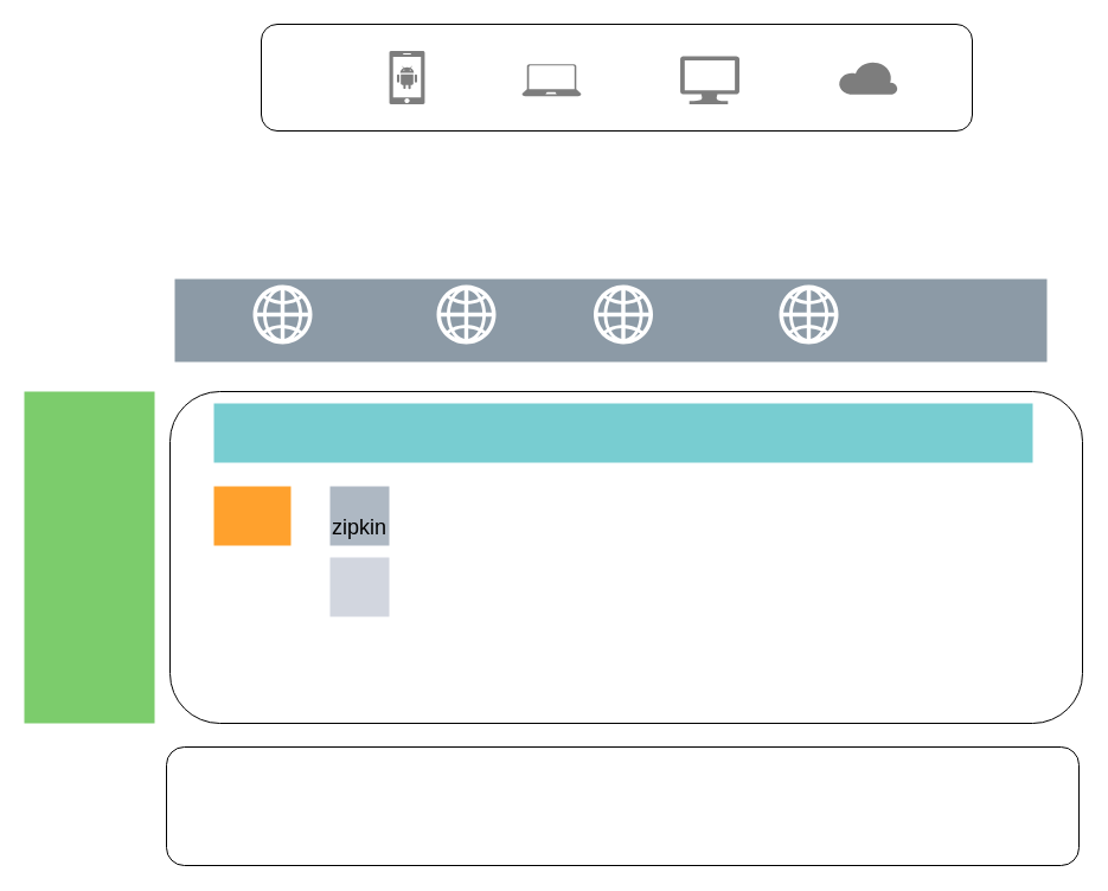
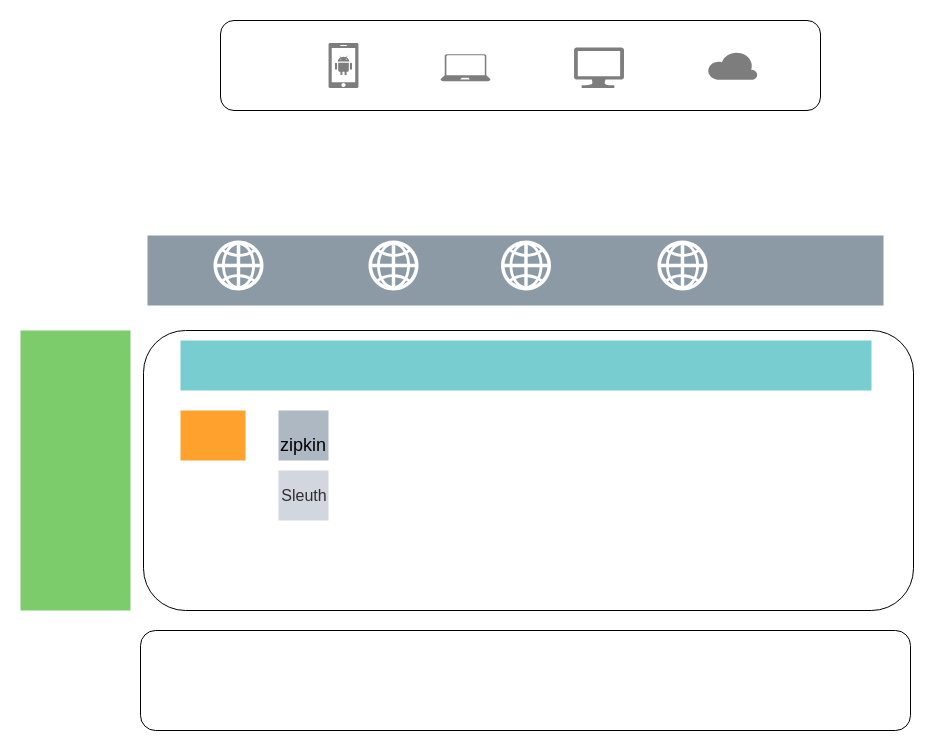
+ <mxCell id="18" value="&lt;span style=&quot;color: rgb(47 , 47 , 47) ; font-family: , &amp;#34;sf ui text&amp;#34; , &amp;#34;arial&amp;#34; , &amp;#34;pingfang sc&amp;#34; , &amp;#34;hiragino sans gb&amp;#34; , &amp;#34;microsoft yahei&amp;#34; , &amp;#34;wenquanyi micro hei&amp;#34; , sans-serif ; font-size: 16px ; text-align: left&quot;&gt;Sleuth&lt;/span&gt;" style="text;html=1;strokeColor=none;fillColor=none;align=center;verticalAlign=middle;whiteSpace=wrap;rounded=0;" vertex="1" parent="1"><mxGeometry x="284" y="485" width="40" height="20" as="geometry" /></mxCell>
